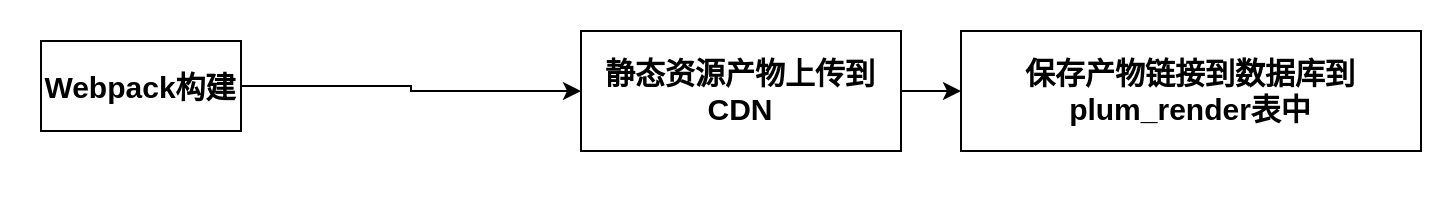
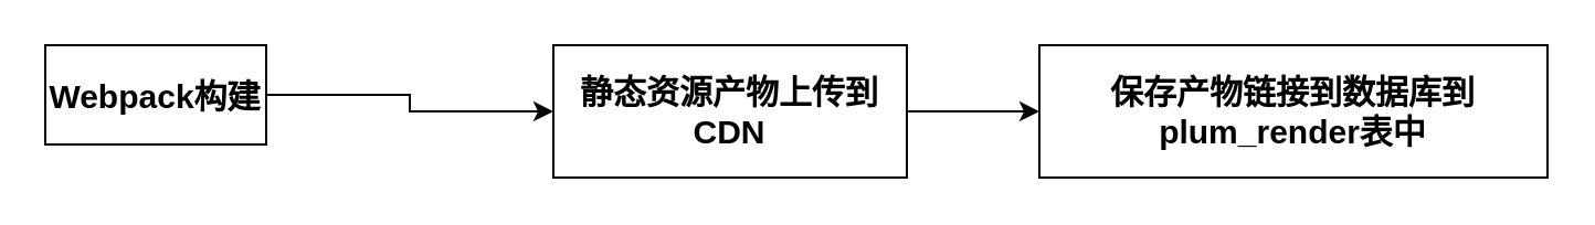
- <mxCell id="5" value="&lt;span style=&quot;font-size: 15px&quot;&gt;&lt;b&gt;静态资源产物上传到CDN&lt;/b&gt;&lt;/span&gt;" style="rounded=0;whiteSpace=wrap;html=1;" vertex="1" parent="1"><mxGeometry x="290" y="15" width="160" height="60" as="geometry" /></mxCell>
+ <mxCell id="5" value="&lt;span style=&quot;font-size: 15px&quot;&gt;&lt;b&gt;静态资源产物上传到CDN&lt;/b&gt;&lt;/span&gt;" style="rounded=0;whiteSpace=wrap;html=1;" vertex="1" parent="1"><mxGeometry x="250" y="20" width="160" height="60" as="geometry" /></mxCell>
- <mxCell id="6" value="&lt;span style=&quot;font-size: 15px&quot;&gt;&lt;b&gt;保存产物链接到数据库到&lt;br&gt;plum_render表中&lt;br&gt;&lt;/b&gt;&lt;/span&gt;" style="rounded=0;whiteSpace=wrap;html=1;" vertex="1" parent="1"><mxGeometry x="480" y="15" width="230" height="60" as="geometry" /></mxCell>
+ <mxCell id="6" value="&lt;span style=&quot;font-size: 15px&quot;&gt;&lt;b&gt;保存产物链接到数据库到&lt;br&gt;plum_render表中&lt;br&gt;&lt;/b&gt;&lt;/span&gt;" style="rounded=0;whiteSpace=wrap;html=1;" vertex="1" parent="1"><mxGeometry x="470" y="20" width="230" height="60" as="geometry" /></mxCell>
